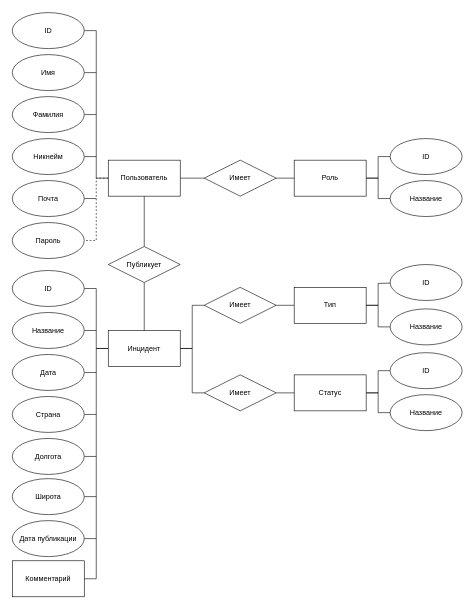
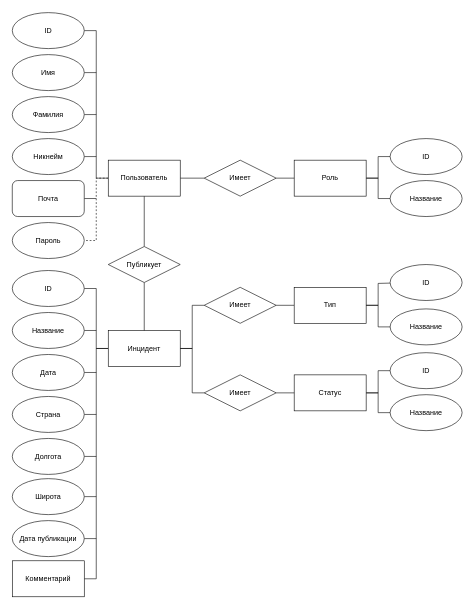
- <mxCell id="12" value="Почта" style="ellipse;whiteSpace=wrap;html=1;strokeWidth=1;" vertex="1" parent="1"><mxGeometry x="20" y="300" width="120" height="60" as="geometry" /></mxCell>
+ <mxCell id="12" value="Почта" style="whiteSpace=wrap;html=1;strokeWidth=1;rounded=1;" vertex="1" parent="1"><mxGeometry x="20" y="300" width="120" height="60" as="geometry" /></mxCell>
